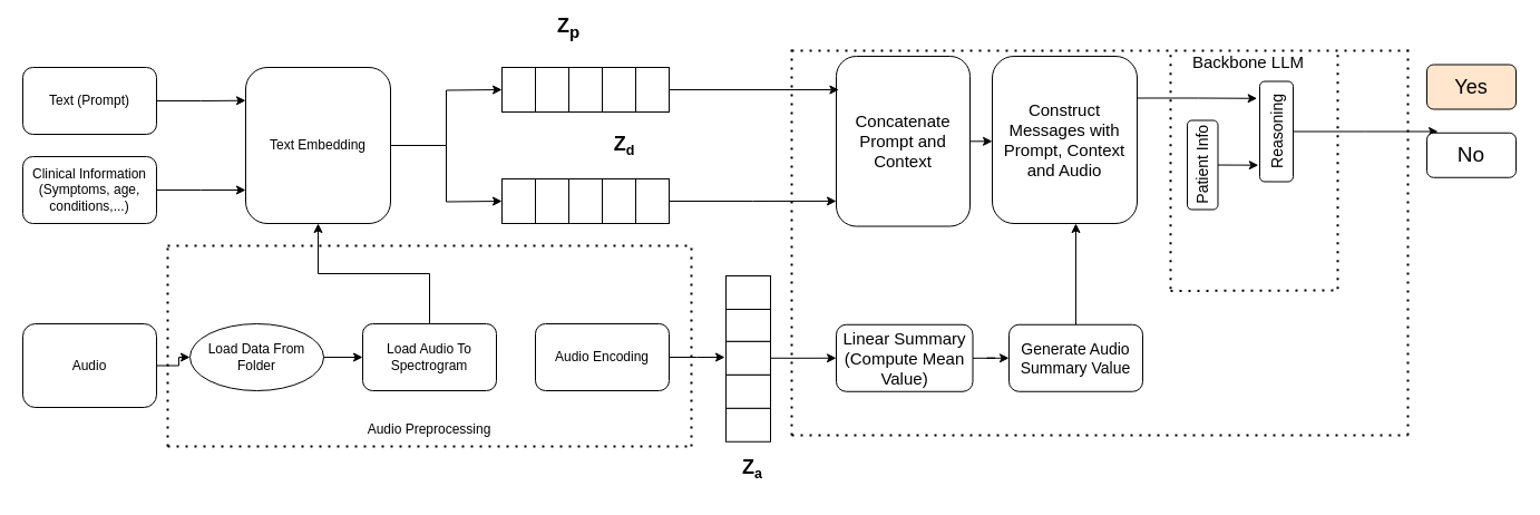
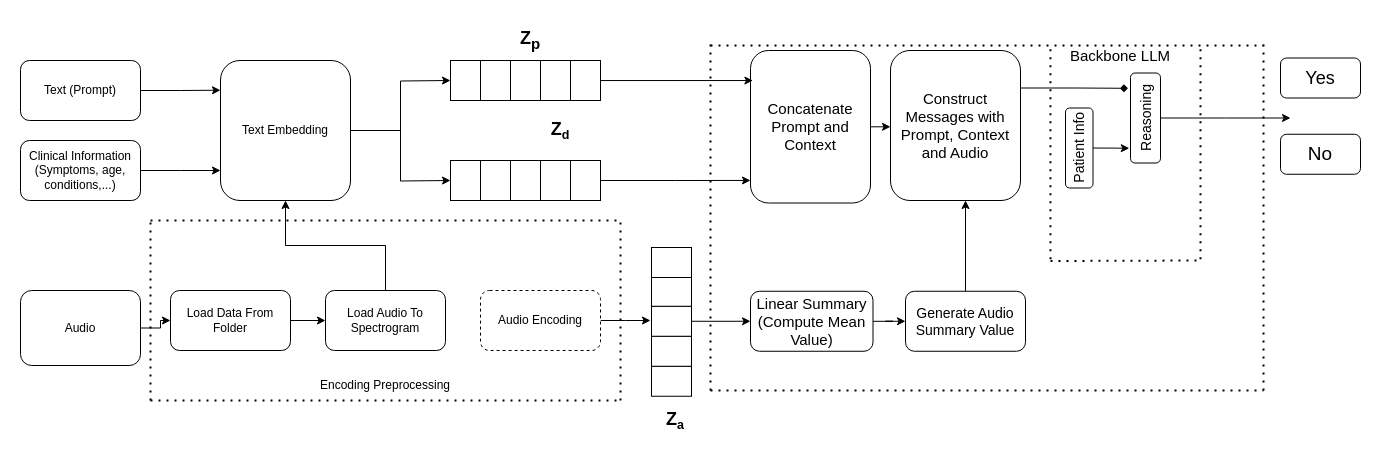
- <mxCell id="32" value="&lt;b&gt;&lt;font style=&quot;font-size: 18px;&quot;&gt;Z&lt;sub&gt;p&lt;/sub&gt;&lt;/font&gt;&lt;/b&gt;" style="text;html=1;align=center;verticalAlign=middle;whiteSpace=wrap;rounded=0;" parent="1" vertex="1"><mxGeometry x="475" y="5" width="70" height="40" as="geometry" /></mxCell>
+ <mxCell id="32" value="&lt;b&gt;&lt;font style=&quot;font-size: 18px;&quot;&gt;Z&lt;sub&gt;p&lt;/sub&gt;&lt;/font&gt;&lt;/b&gt;" style="text;html=1;align=center;verticalAlign=middle;whiteSpace=wrap;rounded=0;" parent="1" vertex="1"><mxGeometry x="495" y="20" width="70" height="40" as="geometry" /></mxCell>
- <mxCell id="55" value="&lt;font style=&quot;font-size: 18px;&quot;&gt;Yes&lt;/font&gt;" style="rounded=1;whiteSpace=wrap;html=1;fillColor=#ffe6cc;" parent="1" vertex="1"><mxGeometry x="1280" y="57.5" width="80" height="40" as="geometry" /></mxCell>
+ <mxCell id="55" value="&lt;font style=&quot;font-size: 18px;&quot;&gt;Yes&lt;/font&gt;" style="rounded=1;whiteSpace=wrap;html=1;" parent="1" vertex="1"><mxGeometry x="1280" y="57.5" width="80" height="40" as="geometry" /></mxCell>
- <mxCell id="51" style="edgeStyle=orthogonalEdgeStyle;rounded=0;orthogonalLoop=1;jettySize=auto;html=1;exitX=1;exitY=0.25;exitDx=0;exitDy=0;entryX=0.83;entryY=-0.078;entryDx=0;entryDy=0;entryPerimeter=0;" parent="1" source="43" target="45" edge="1"><mxGeometry relative="1" as="geometry" /></mxCell>
+ <mxCell id="51" style="edgeStyle=orthogonalEdgeStyle;rounded=0;orthogonalLoop=1;jettySize=auto;html=1;exitX=1;exitY=0.25;exitDx=0;exitDy=0;entryX=0.83;entryY=-0.078;entryDx=0;entryDy=0;entryPerimeter=0;endArrow=diamond;" parent="1" source="43" target="45" edge="1"><mxGeometry relative="1" as="geometry" /></mxCell>
- <mxCell id="54" value="&lt;font style=&quot;font-size: 19px;&quot;&gt;No&lt;/font&gt;" style="rounded=1;whiteSpace=wrap;html=1;" parent="1" vertex="1"><mxGeometry x="1280" y="118.75" width="80" height="40" as="geometry" /></mxCell>
+ <mxCell id="54" value="&lt;font style=&quot;font-size: 19px;&quot;&gt;No&lt;/font&gt;" style="rounded=1;whiteSpace=wrap;html=1;" parent="1" vertex="1"><mxGeometry x="1280" y="133.75" width="80" height="40" as="geometry" /></mxCell>
- <mxCell id="8" value="Load Data From Folder" style="ellipse;whiteSpace=wrap;html=1;" parent="1" vertex="1"><mxGeometry x="170" y="290" width="120" height="60" as="geometry" /></mxCell>
+ <mxCell id="8" value="Load Data From Folder" style="rounded=1;whiteSpace=wrap;html=1;" parent="1" vertex="1"><mxGeometry x="170" y="290" width="120" height="60" as="geometry" /></mxCell>
- <mxCell id="16" value="Audio Encoding" style="rounded=1;whiteSpace=wrap;html=1;" parent="1" vertex="1"><mxGeometry x="480" y="290" width="120" height="60" as="geometry" /></mxCell>
+ <mxCell id="16" value="Audio Encoding" style="rounded=1;whiteSpace=wrap;html=1;dashed=1;" parent="1" vertex="1"><mxGeometry x="480" y="290" width="120" height="60" as="geometry" /></mxCell>
- <mxCell id="20" value="Audio Preprocessing" style="text;html=1;align=center;verticalAlign=middle;whiteSpace=wrap;rounded=0;" parent="1" vertex="1"><mxGeometry x="290" y="370" width="190" height="30" as="geometry" /></mxCell>
+ <mxCell id="20" value="Encoding Preprocessing" style="text;html=1;align=center;verticalAlign=middle;whiteSpace=wrap;rounded=0;" parent="1" vertex="1"><mxGeometry x="290" y="370" width="190" height="30" as="geometry" /></mxCell>
